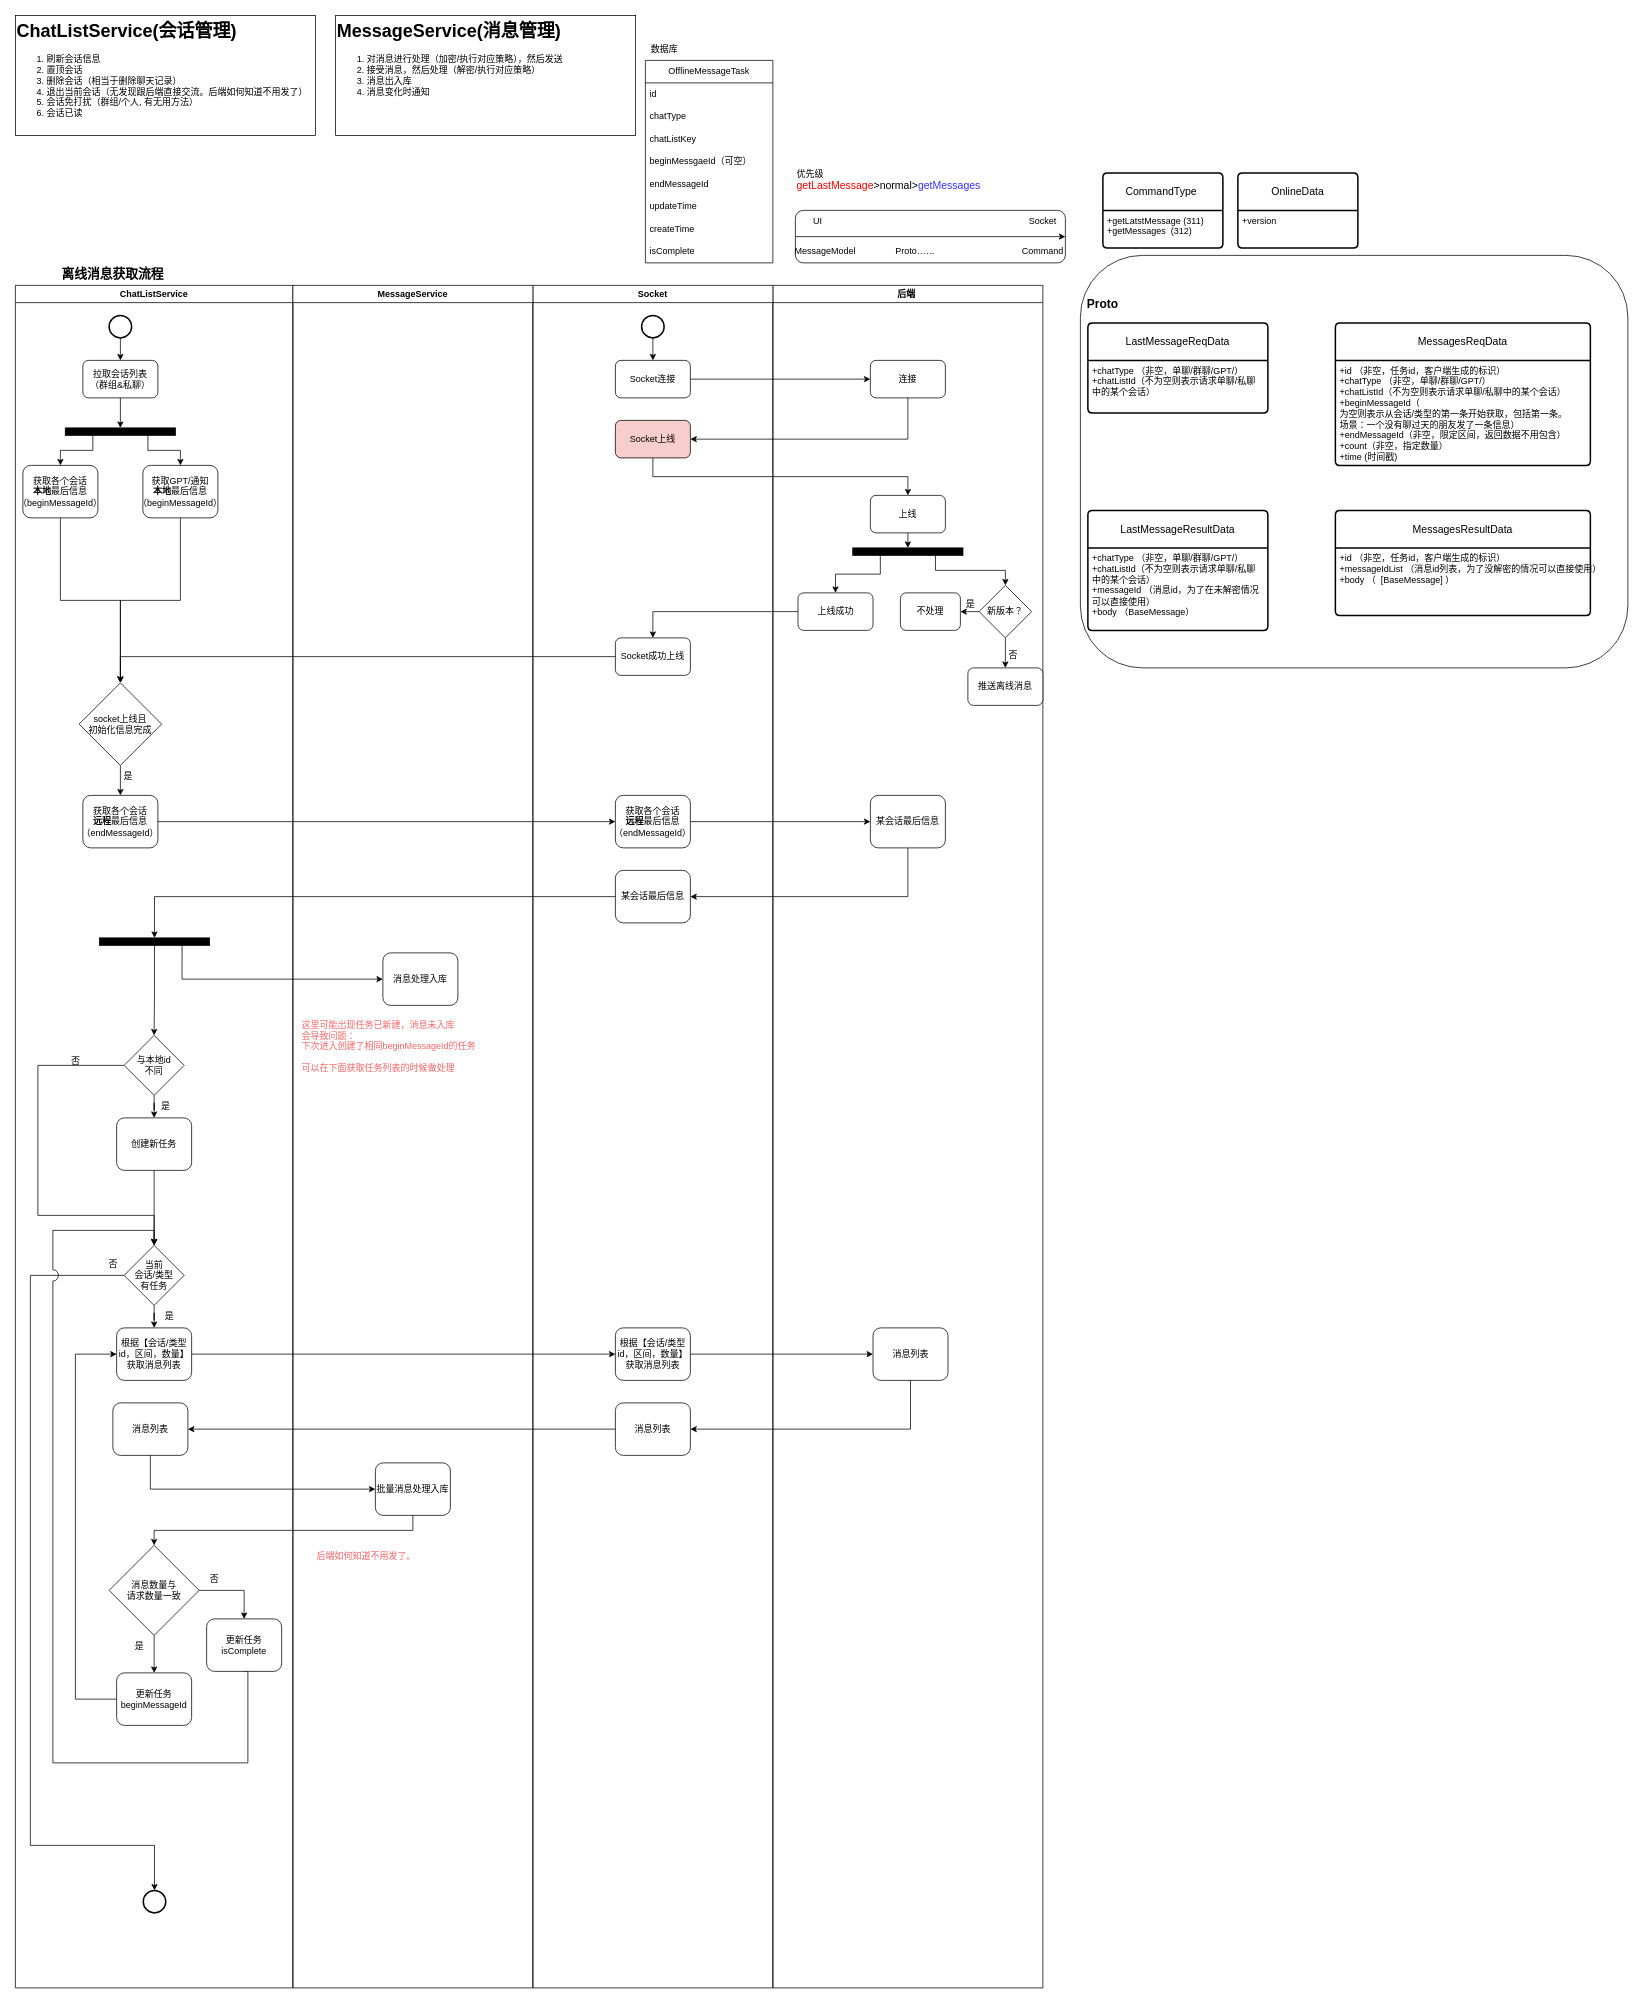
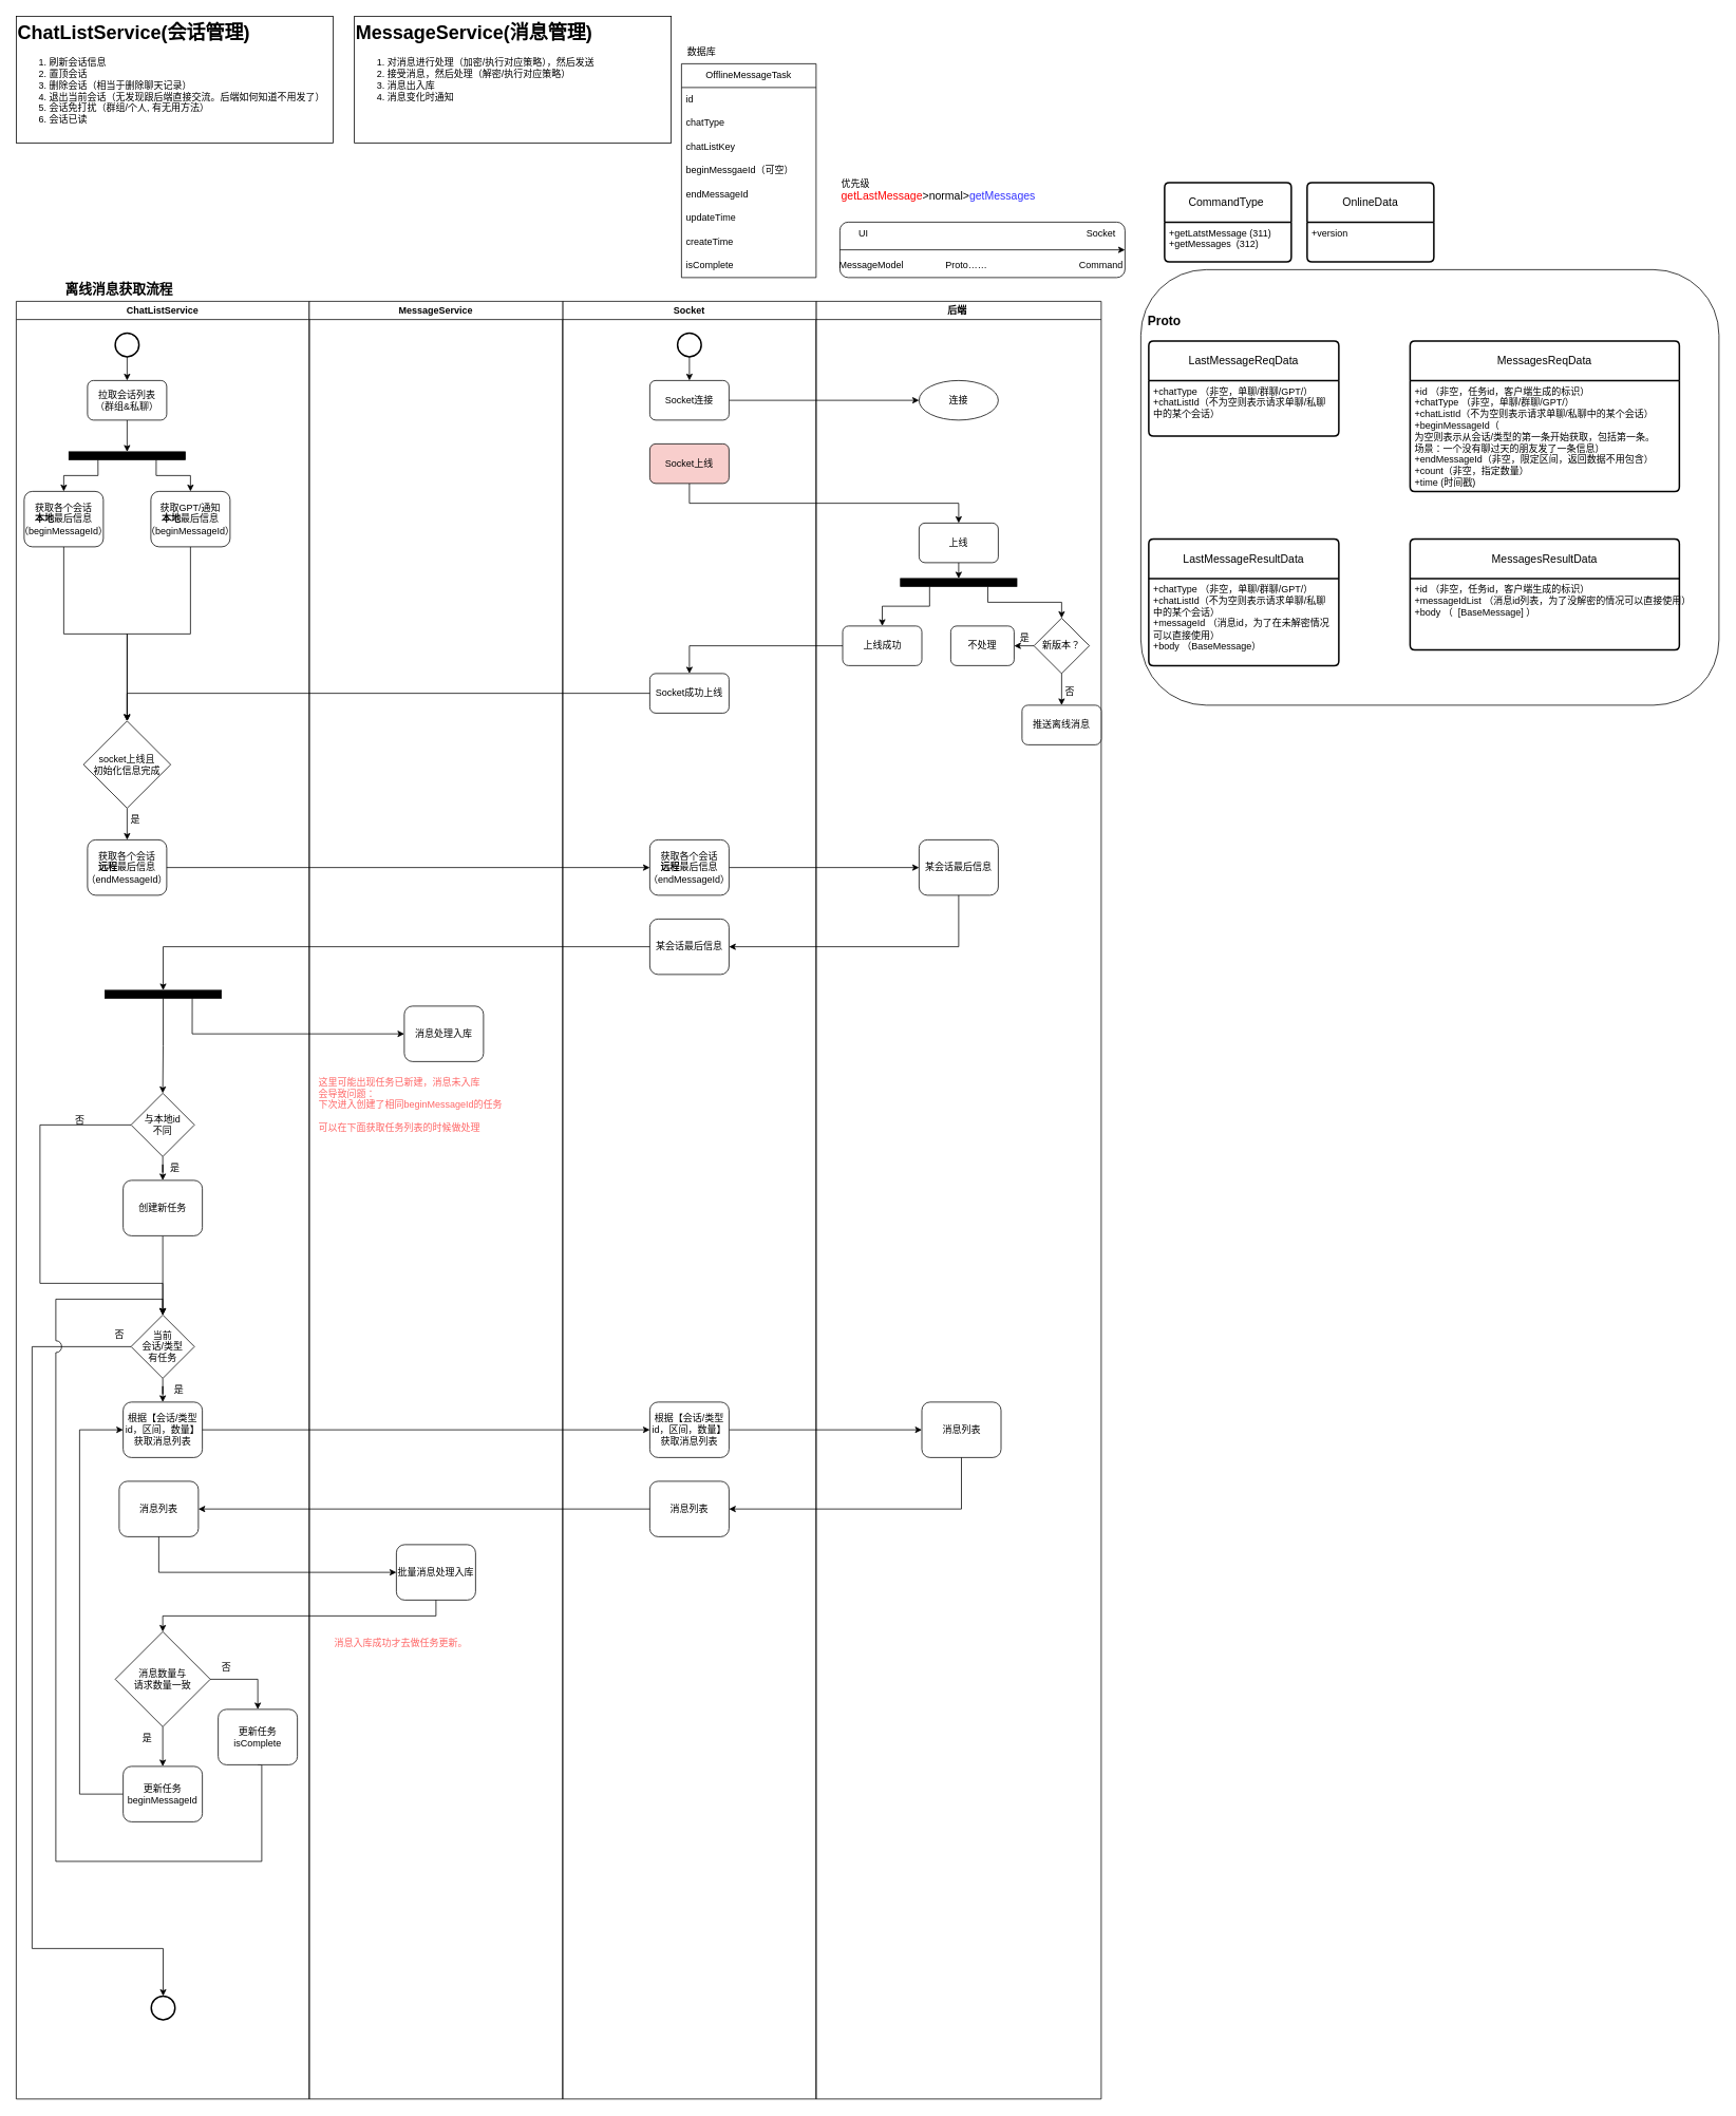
- <mxCell id="9" value="连接" style="rounded=1;whiteSpace=wrap;html=1;" parent="8" vertex="1"><mxGeometry x="130" y="100" width="100" height="50" as="geometry" /></mxCell>
+ <mxCell id="9" value="连接" style="ellipse;whiteSpace=wrap;html=1;" parent="8" vertex="1"><mxGeometry x="130" y="100" width="100" height="50" as="geometry" /></mxCell>
- <mxCell id="27" style="edgeStyle=orthogonalEdgeStyle;rounded=0;orthogonalLoop=1;jettySize=auto;html=1;exitX=0.5;exitY=1;exitDx=0;exitDy=0;entryX=1;entryY=0.5;entryDx=0;entryDy=0;" parent="1" source="9" target="81" edge="1"><mxGeometry relative="1" as="geometry" /></mxCell>
- <mxCell id="91" value="后端如何知道不用发了。" style="text;html=1;align=left;verticalAlign=middle;resizable=0;points=[];autosize=1;strokeColor=none;fillColor=none;fontColor=#FF6666;" vertex="1" parent="87"><mxGeometry x="30" y="1680" width="190" height="30" as="geometry" /></mxCell>
+ <mxCell id="91" value="消息入库成功才去做任务更新。" style="text;html=1;align=left;verticalAlign=middle;resizable=0;points=[];autosize=1;strokeColor=none;fillColor=none;fontColor=#FF6666;" vertex="1" parent="87"><mxGeometry x="30" y="1680" width="190" height="30" as="geometry" /></mxCell>
